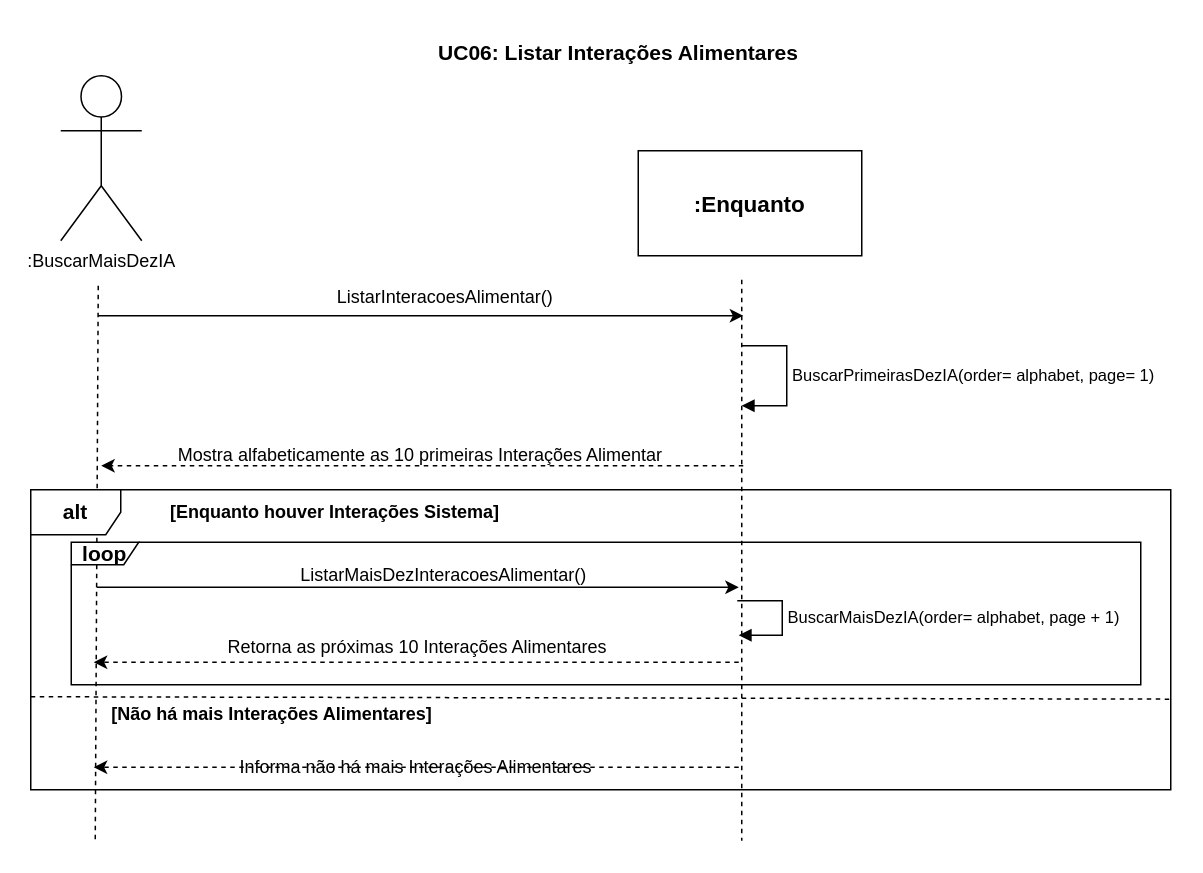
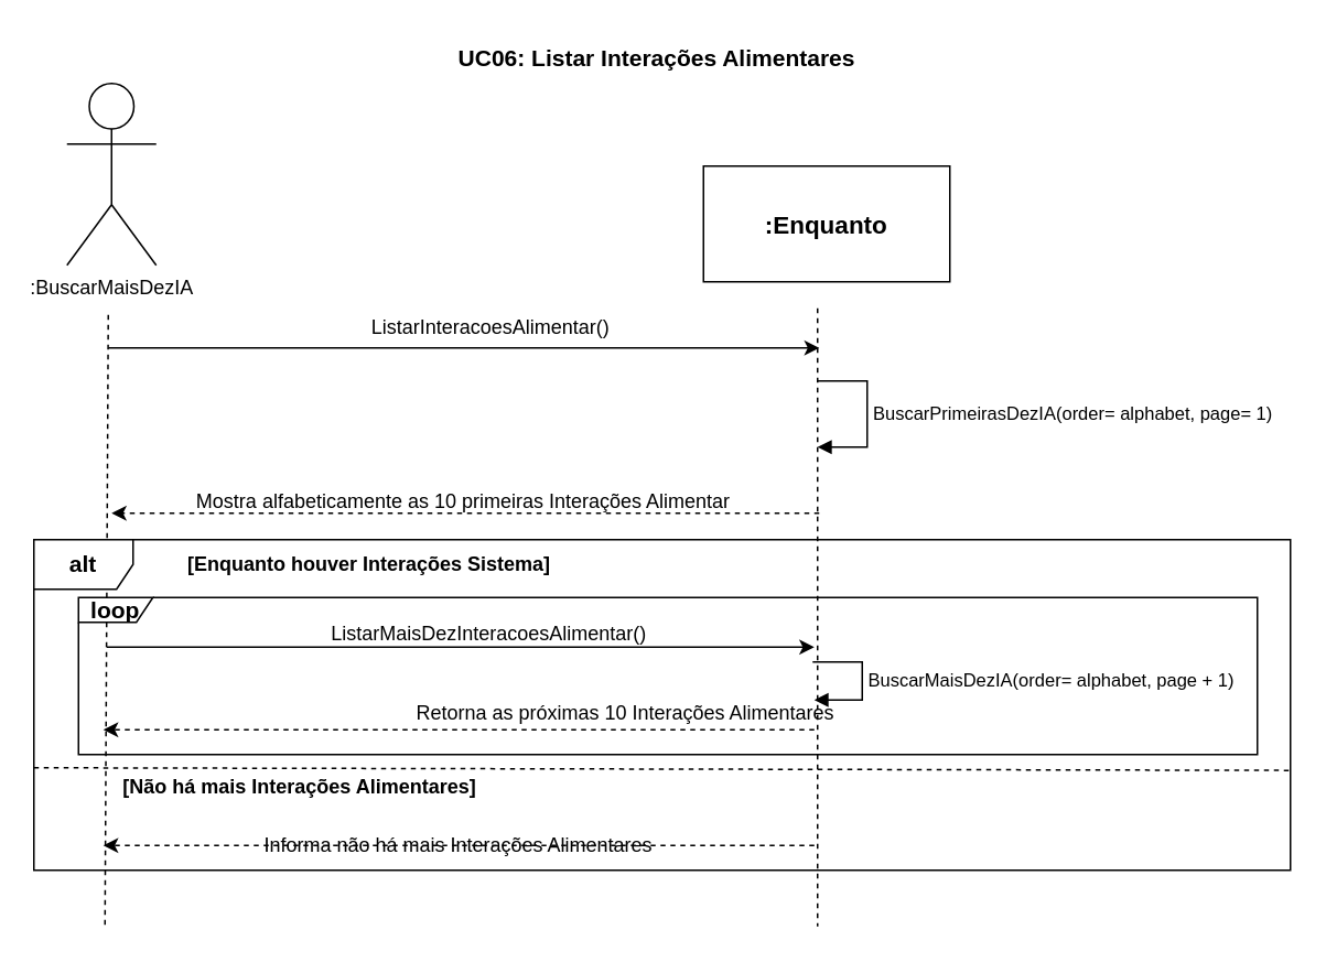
- <mxCell id="2" value="UC06: Listar Interações Alimentares" style="text;html=1;strokeColor=none;fillColor=none;align=center;verticalAlign=middle;whiteSpace=wrap;rounded=0;fontSize=14;fontStyle=1" parent="1" vertex="1"><mxGeometry x="288.5" y="20" width="246" height="30" as="geometry" /></mxCell>
+ <mxCell id="2" value="UC06: Listar Interações Alimentares" style="text;html=1;strokeColor=none;fillColor=none;align=center;verticalAlign=middle;whiteSpace=wrap;rounded=0;fontSize=14;fontStyle=1" parent="1" vertex="1"><mxGeometry x="273.5" y="20" width="246" height="30" as="geometry" /></mxCell>
- <mxCell id="23" value="Retorna as próximas 10 Interações Alimentares" style="text;html=1;strokeColor=none;fillColor=none;align=center;verticalAlign=middle;whiteSpace=wrap;rounded=0;" vertex="1" parent="1"><mxGeometry x="98" y="416" width="360" height="30" as="geometry" /></mxCell>
+ <mxCell id="23" value="Retorna as próximas 10 Interações Alimentares" style="text;html=1;strokeColor=none;fillColor=none;align=center;verticalAlign=middle;whiteSpace=wrap;rounded=0;" vertex="1" parent="1"><mxGeometry x="198" y="416" width="360" height="30" as="geometry" /></mxCell>
